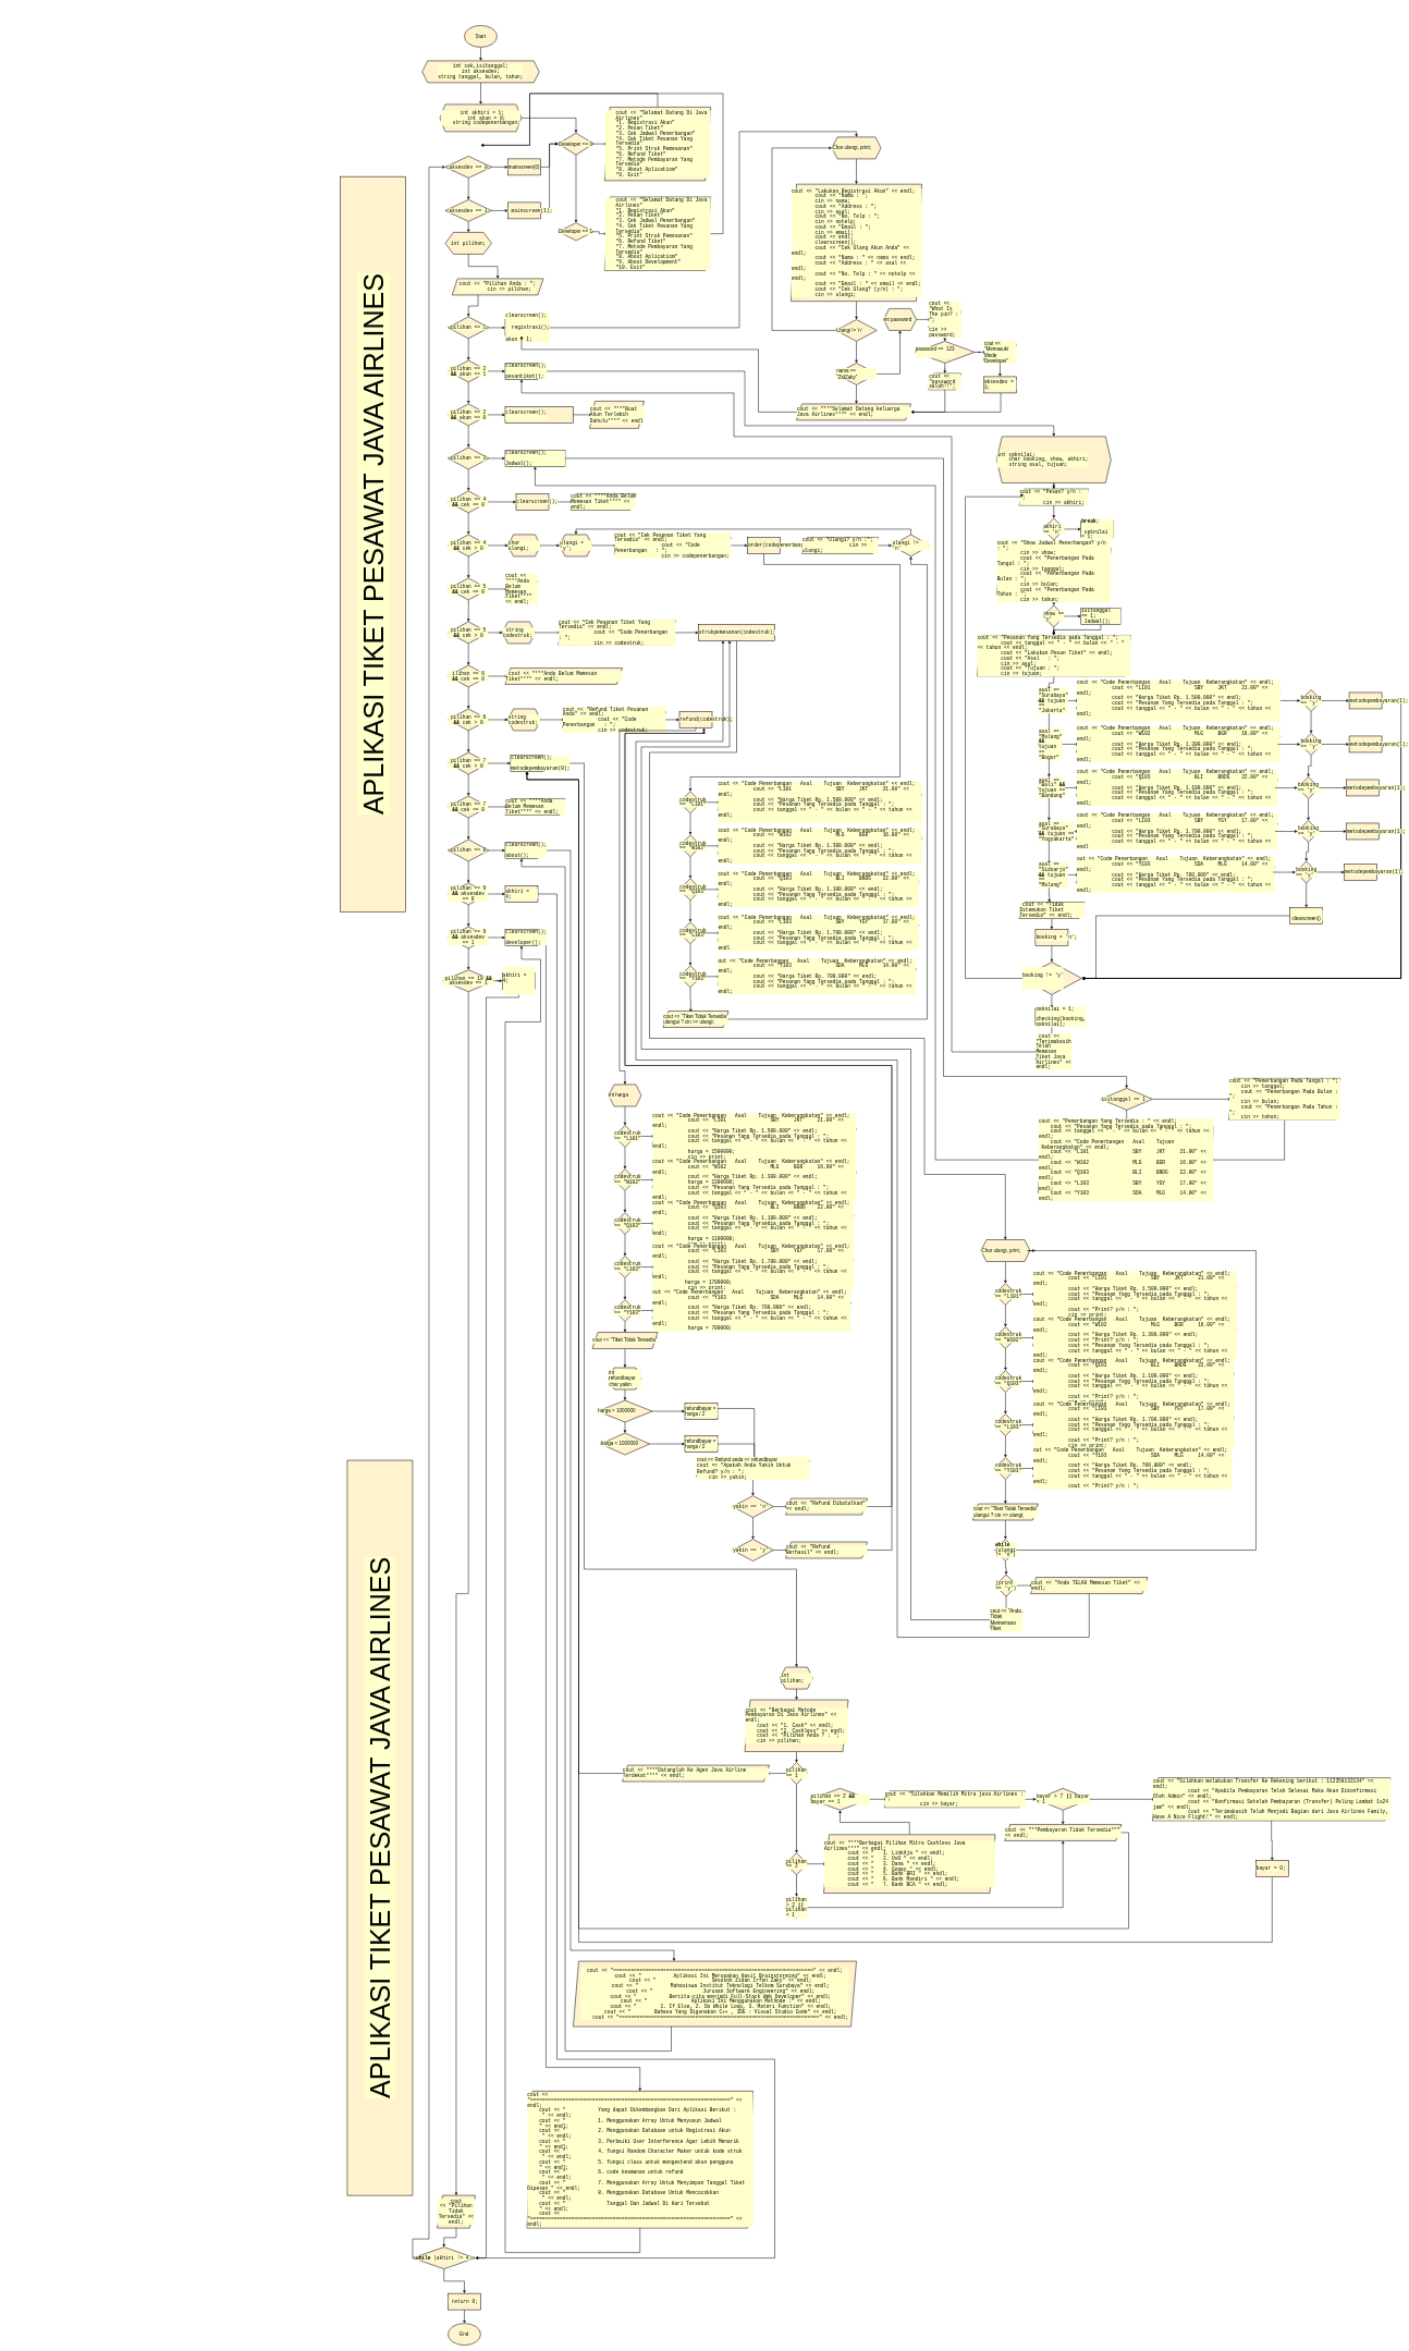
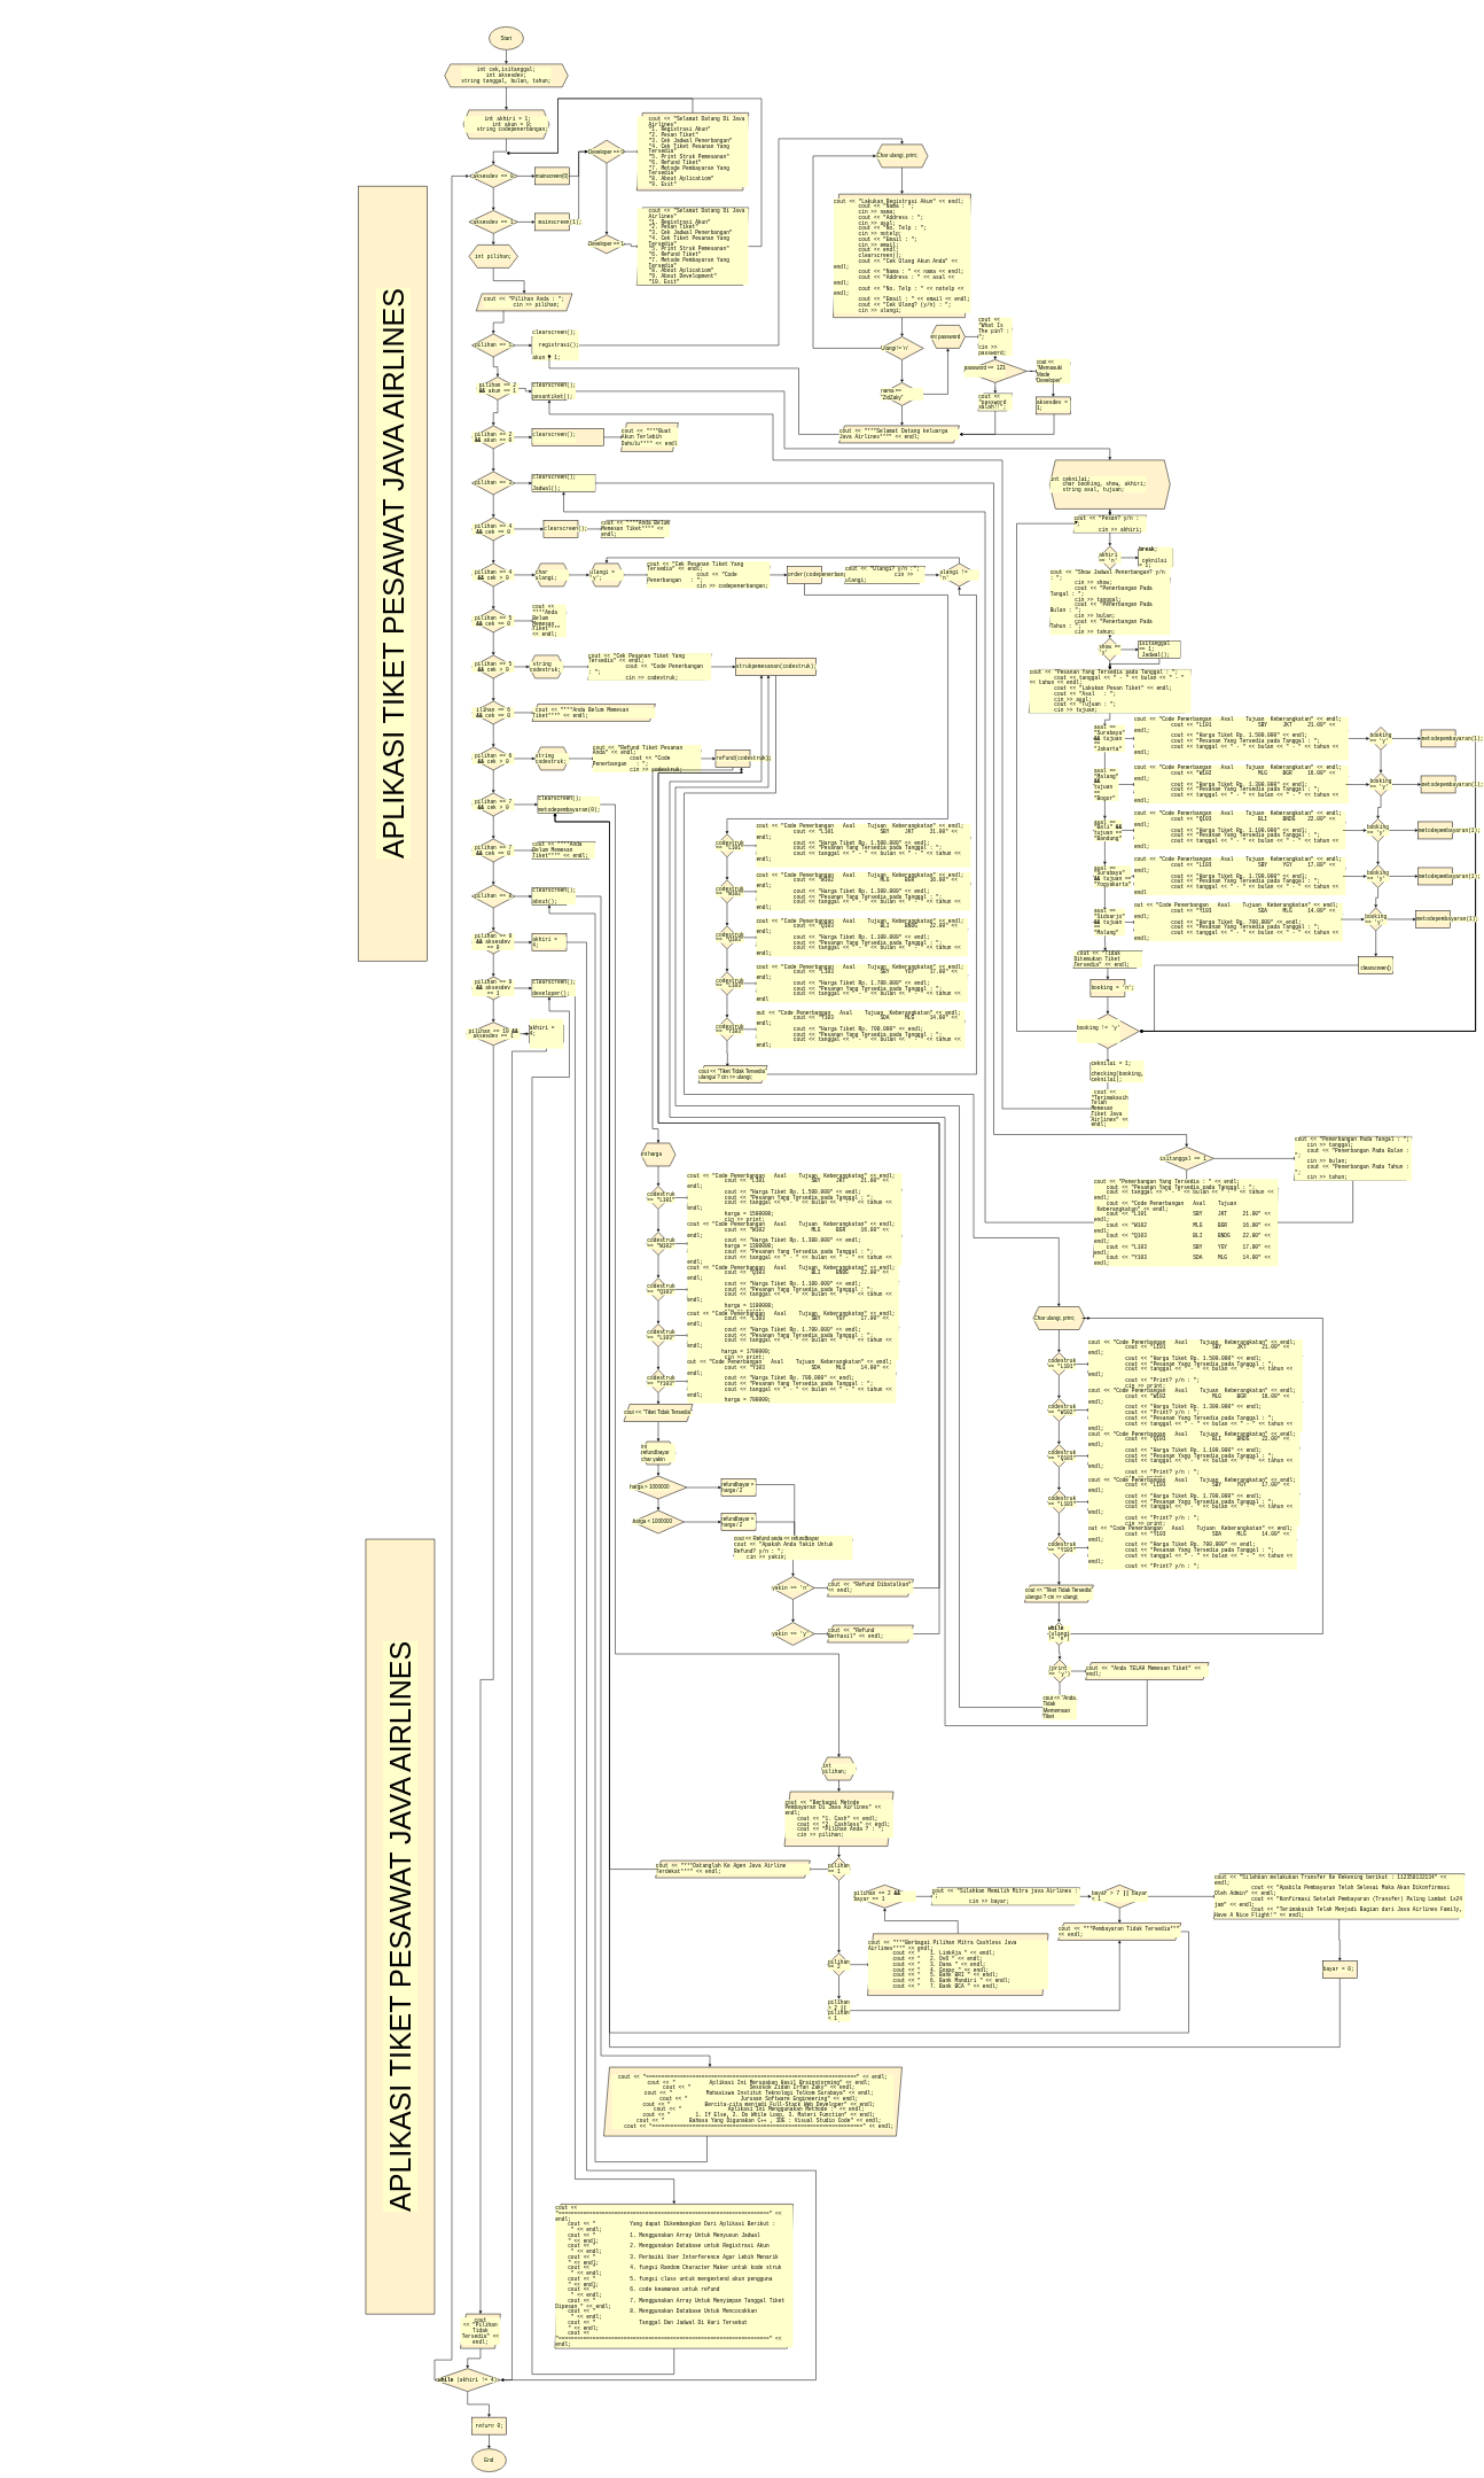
- <mxCell id="2" value="" style="edgeStyle=orthogonalEdgeStyle;rounded=0;orthogonalLoop=1;jettySize=auto;html=1;fontSize=18;fontColor=#000000;align=left;labelBackgroundColor=#FFFFCC;fillColor=#fff2cc;strokeColor=#000000;strokeWidth=2;" edge="1" parent="1" source="3" target="128"><mxGeometry relative="1" as="geometry" /></mxCell>
+ <mxCell id="2" value="" style="edgeStyle=orthogonalEdgeStyle;rounded=0;orthogonalLoop=1;jettySize=auto;html=1;fontSize=18;fontColor=#000000;align=left;labelBackgroundColor=#FFFFCC;fillColor=#fff2cc;strokeColor=#000000;strokeWidth=2;" edge="1" parent="1" source="3" target="6"><mxGeometry relative="1" as="geometry" /></mxCell>
- <mxCell id="19" value="&lt;div style=&quot;font-family: Consolas, &amp;quot;Courier New&amp;quot;, monospace; font-size: 18px; line-height: 19px;&quot;&gt;pilihan &lt;span style=&quot;font-size: 18px;&quot;&gt;==&lt;/span&gt; &lt;span style=&quot;font-size: 18px;&quot;&gt;2&lt;/span&gt; &lt;span style=&quot;font-weight: bold; font-size: 18px;&quot;&gt;&amp;amp;&amp;amp;&lt;/span&gt; akun &lt;span style=&quot;font-size: 18px;&quot;&gt;==&lt;/span&gt; &lt;span style=&quot;font-size: 18px;&quot;&gt;1&lt;/span&gt;&lt;/div&gt;" style="rhombus;whiteSpace=wrap;html=1;fontSize=18;labelBackgroundColor=#FFFFCC;align=center;fillColor=#fff2cc;strokeColor=#000000;strokeWidth=2;" vertex="1" parent="1"><mxGeometry x="1645" y="1323" width="150" height="80" as="geometry" /></mxCell>
+ <mxCell id="19" value="&lt;div style=&quot;font-family: Consolas, &amp;quot;Courier New&amp;quot;, monospace; font-size: 18px; line-height: 19px;&quot;&gt;pilihan &lt;span style=&quot;font-size: 18px;&quot;&gt;==&lt;/span&gt; &lt;span style=&quot;font-size: 18px;&quot;&gt;2&lt;/span&gt; &lt;span style=&quot;font-weight: bold; font-size: 18px;&quot;&gt;&amp;amp;&amp;amp;&lt;/span&gt; akun &lt;span style=&quot;font-size: 18px;&quot;&gt;==&lt;/span&gt; &lt;span style=&quot;font-size: 18px;&quot;&gt;1&lt;/span&gt;&lt;/div&gt;" style="rhombus;whiteSpace=wrap;html=1;fontSize=18;labelBackgroundColor=#FFFFCC;align=center;fillColor=#fff2cc;strokeColor=#000000;strokeWidth=2;" vertex="1" parent="1"><mxGeometry x="1660" y="1313" width="150" height="80" as="geometry" /></mxCell>
